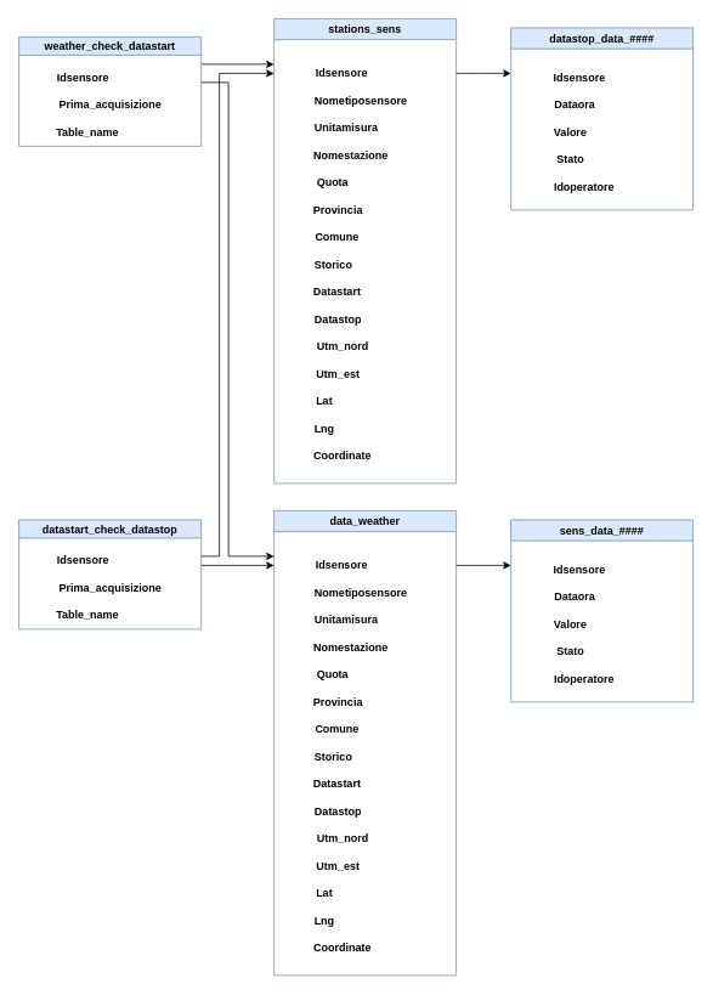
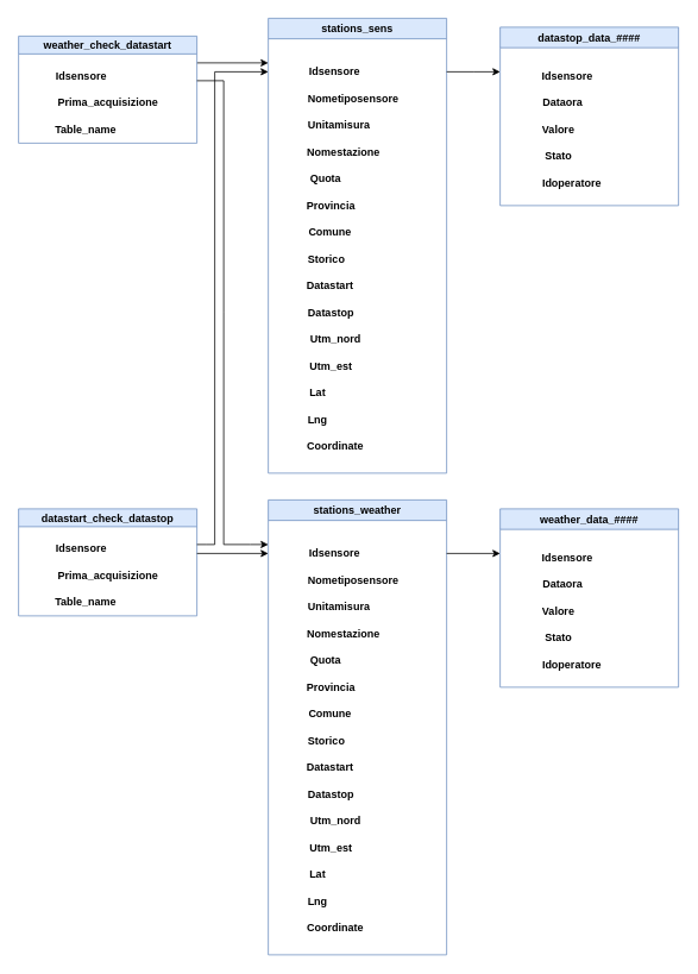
- <mxCell id="39" value="data_weather" style="swimlane;fillColor=#dae8fc;strokeColor=#6c8ebf;" vertex="1" parent="1"><mxGeometry x="300" y="560" width="200" height="510" as="geometry" /></mxCell>
+ <mxCell id="39" value="stations_weather" style="swimlane;fillColor=#dae8fc;strokeColor=#6c8ebf;" vertex="1" parent="1"><mxGeometry x="300" y="560" width="200" height="510" as="geometry" /></mxCell>
- <mxCell id="33" value="sens_data_####" style="swimlane;fillColor=#dae8fc;strokeColor=#6c8ebf;" vertex="1" parent="1"><mxGeometry x="560" y="570" width="200" height="200" as="geometry" /></mxCell>
+ <mxCell id="33" value="weather_data_####" style="swimlane;fillColor=#dae8fc;strokeColor=#6c8ebf;" vertex="1" parent="1"><mxGeometry x="560" y="570" width="200" height="200" as="geometry" /></mxCell>
